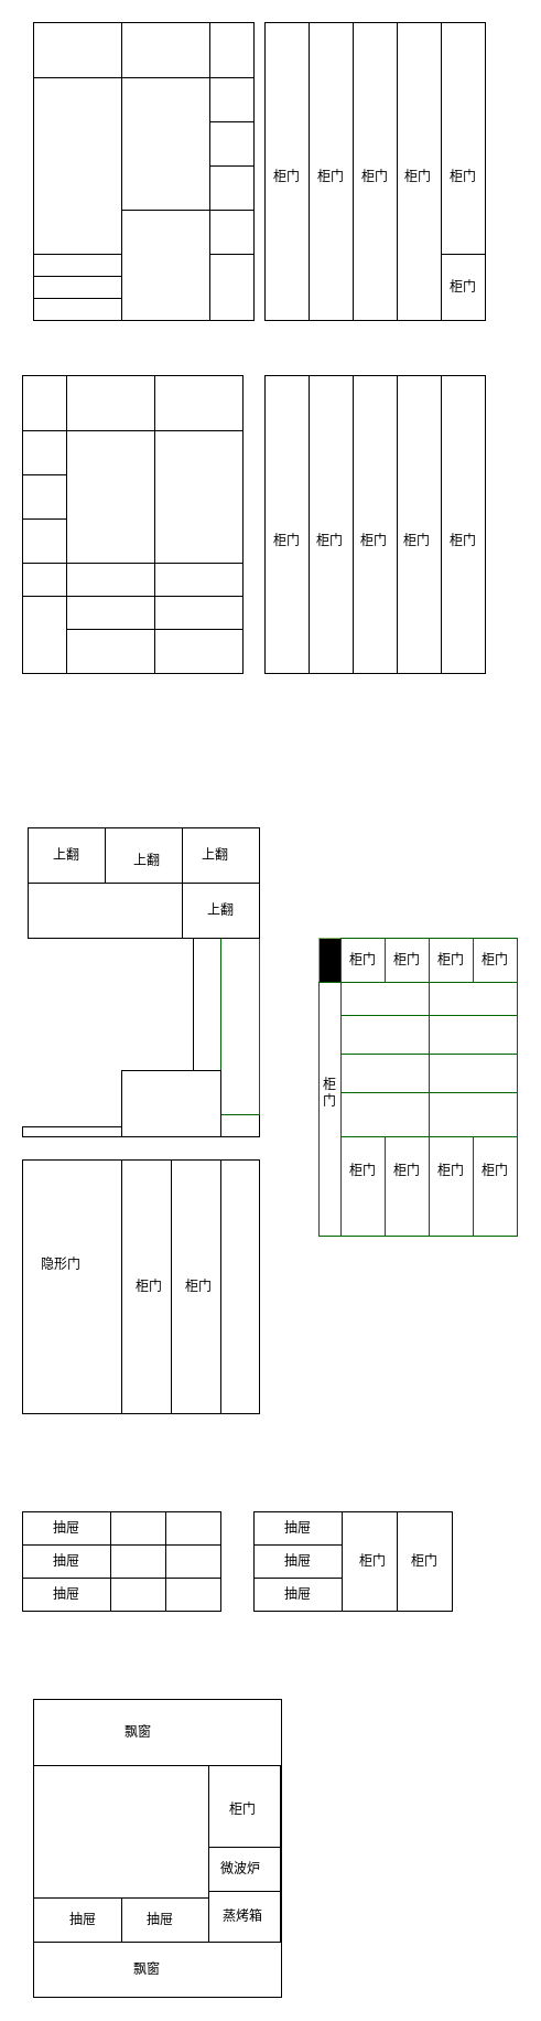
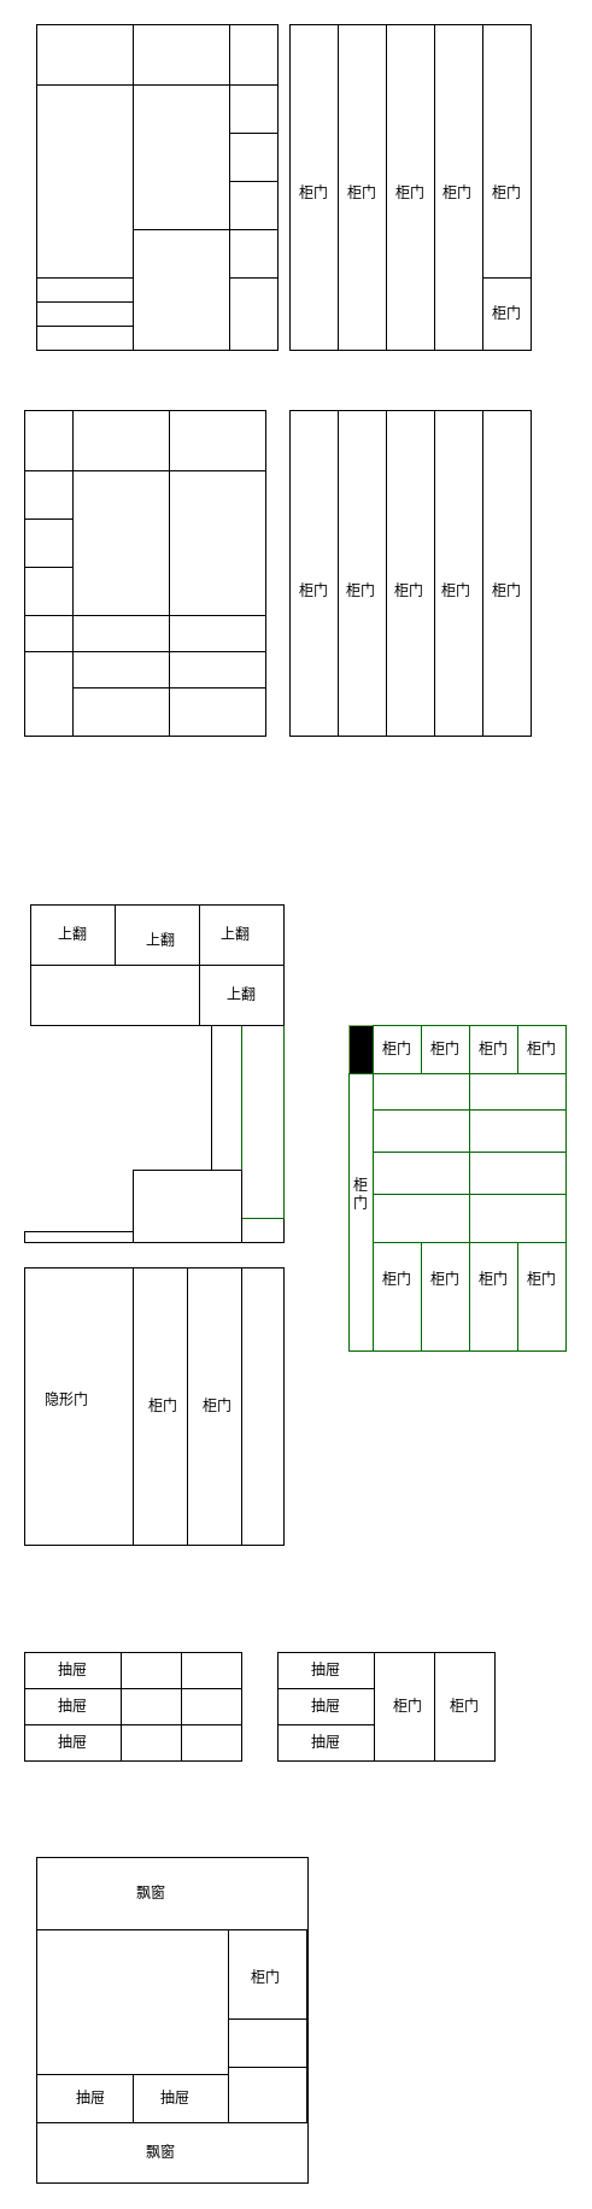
- <mxCell id="84" value="隐形门" style="text;html=1;strokeColor=none;fillColor=none;align=center;verticalAlign=middle;whiteSpace=wrap;rounded=0;" parent="1" vertex="1"><mxGeometry x="35" y="1136" width="40" height="20" as="geometry" /></mxCell>
+ <mxCell id="84" value="隐形门" style="text;html=1;strokeColor=none;fillColor=none;align=center;verticalAlign=middle;whiteSpace=wrap;rounded=0;" parent="1" vertex="1"><mxGeometry x="35" y="1151" width="40" height="20" as="geometry" /></mxCell>
- <mxCell id="144" value="微波炉" style="text;html=1;strokeColor=none;fillColor=none;align=center;verticalAlign=middle;whiteSpace=wrap;rounded=0;" parent="1" vertex="1"><mxGeometry x="197.5" y="1684" width="40" height="20" as="geometry" /></mxCell>
- <mxCell id="143" value="蒸烤箱" style="text;html=1;strokeColor=none;fillColor=none;align=center;verticalAlign=middle;whiteSpace=wrap;rounded=0;" parent="1" vertex="1"><mxGeometry x="200" y="1727" width="40" height="20" as="geometry" /></mxCell>
